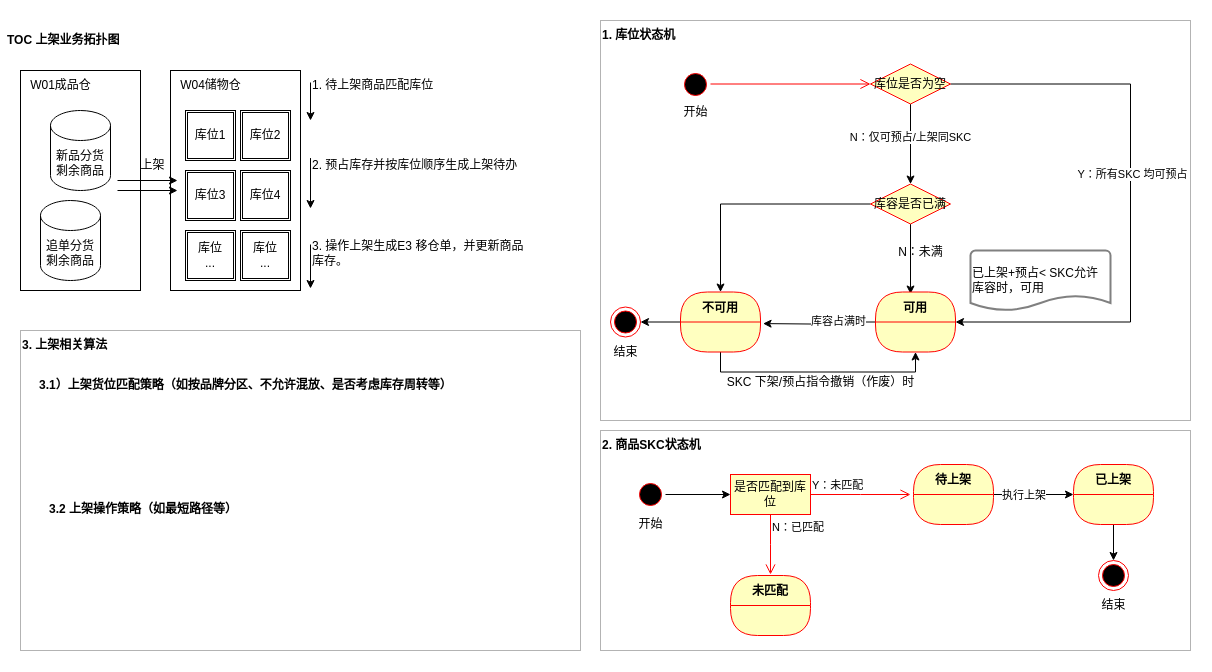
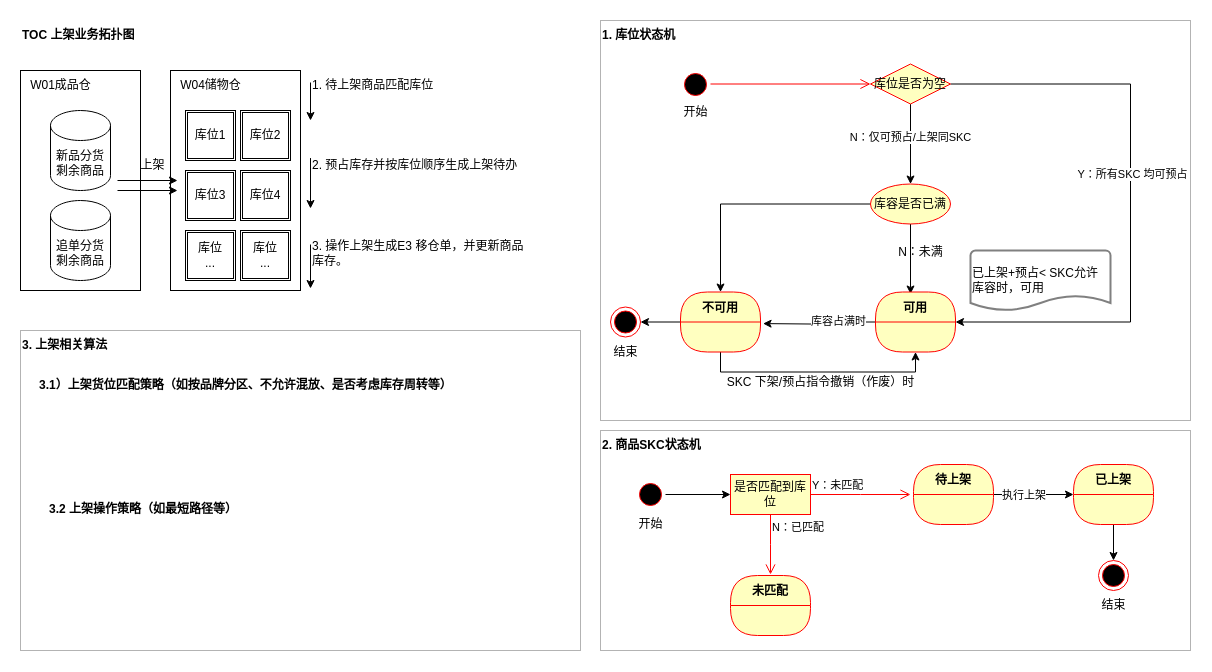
- <mxCell id="2" value="TOC 上架业务拓扑图" style="text;html=1;align=left;verticalAlign=middle;resizable=0;points=[];autosize=1;strokeColor=none;fillColor=none;fontStyle=1" vertex="1" parent="1"><mxGeometry x="5" y="25" width="140" height="30" as="geometry" /></mxCell>
+ <mxCell id="2" value="TOC 上架业务拓扑图" style="text;html=1;align=left;verticalAlign=middle;resizable=0;points=[];autosize=1;strokeColor=none;fillColor=none;fontStyle=1" vertex="1" parent="1"><mxGeometry x="20" width="140" height="30" as="geometry" y="20" /></mxCell>
- <mxCell id="29" value="库容是否已满" style="rhombus;whiteSpace=wrap;html=1;fontColor=#000000;fillColor=#ffffc0;strokeColor=#ff0000;" vertex="1" parent="1"><mxGeometry x="870" y="183.5" width="80" height="40" as="geometry" /></mxCell>
+ <mxCell id="29" value="库容是否已满" style="ellipse;whiteSpace=wrap;html=1;fontColor=#000000;fillColor=#ffffc0;strokeColor=#ff0000;" vertex="1" parent="1"><mxGeometry x="870" y="183.5" width="80" height="40" as="geometry" /></mxCell>
- <mxCell id="8" value="追单分货剩余商品" style="shape=cylinder3;whiteSpace=wrap;html=1;boundedLbl=1;backgroundOutline=1;size=15;" vertex="1" parent="1"><mxGeometry x="40" y="200" width="60" height="80" as="geometry" /></mxCell>
+ <mxCell id="8" value="追单分货剩余商品" style="shape=cylinder3;whiteSpace=wrap;html=1;boundedLbl=1;backgroundOutline=1;size=15;" vertex="1" parent="1"><mxGeometry x="50" y="200" width="60" height="80" as="geometry" /></mxCell>
